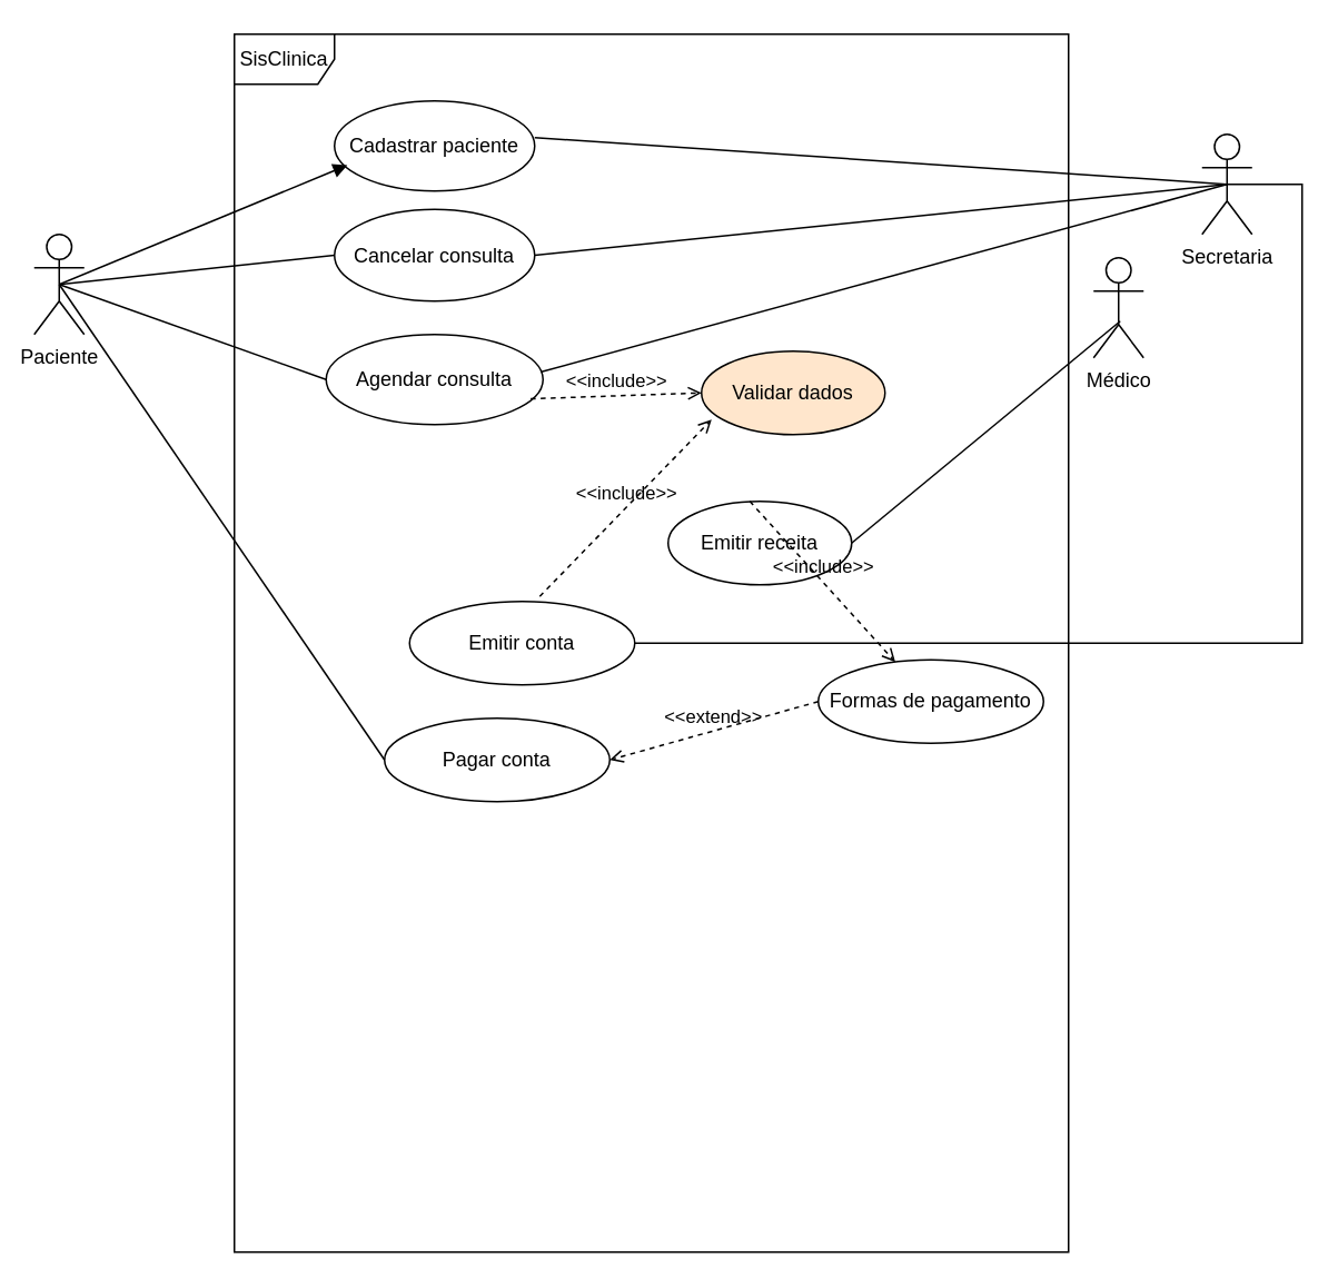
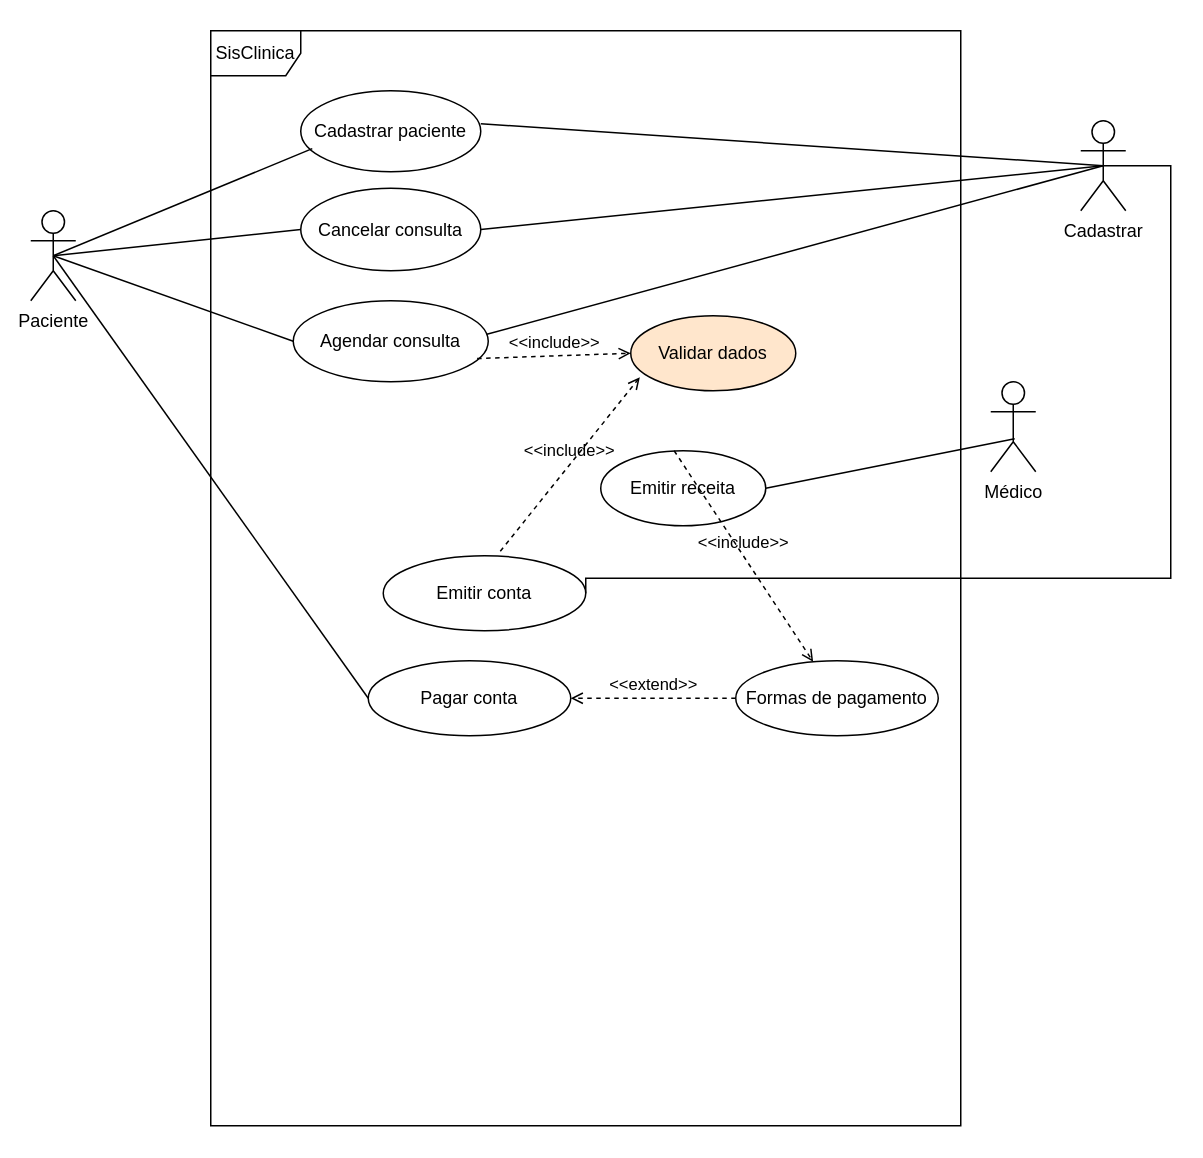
- <mxCell id="9" style="rounded=0;orthogonalLoop=1;jettySize=auto;html=1;exitX=0.5;exitY=0.5;exitDx=0;exitDy=0;exitPerimeter=0;entryX=0.064;entryY=0.714;entryDx=0;entryDy=0;entryPerimeter=0;endArrow=block;startFill=0;" edge="1" parent="1" source="2" target="8"><mxGeometry relative="1" as="geometry" /></mxCell>
+ <mxCell id="9" style="rounded=0;orthogonalLoop=1;jettySize=auto;html=1;exitX=0.5;exitY=0.5;exitDx=0;exitDy=0;exitPerimeter=0;entryX=0.064;entryY=0.714;entryDx=0;entryDy=0;entryPerimeter=0;endArrow=none;startFill=0;" edge="1" parent="1" source="2" target="8"><mxGeometry relative="1" as="geometry" /></mxCell>
- <mxCell id="6" value="Secretaria" style="shape=umlActor;verticalLabelPosition=bottom;verticalAlign=top;html=1;" vertex="1" parent="1"><mxGeometry x="720" y="80" width="30" height="60" as="geometry" /></mxCell>
+ <mxCell id="6" value="Cadastrar" style="shape=umlActor;verticalLabelPosition=bottom;verticalAlign=top;html=1;" vertex="1" parent="1"><mxGeometry x="720" y="80" width="30" height="60" as="geometry" /></mxCell>
- <mxCell id="17" value="Médico" style="shape=umlActor;verticalLabelPosition=bottom;verticalAlign=top;html=1;" vertex="1" parent="1"><mxGeometry x="655" y="154" width="30" height="60" as="geometry" /></mxCell>
+ <mxCell id="17" value="Médico" style="shape=umlActor;verticalLabelPosition=bottom;verticalAlign=top;html=1;" vertex="1" parent="1"><mxGeometry x="660" y="254" width="30" height="60" as="geometry" /></mxCell>
- <mxCell id="21" value="Emitir conta" style="ellipse;whiteSpace=wrap;html=1;" vertex="1" parent="1"><mxGeometry x="245" y="360" width="135" height="50" as="geometry" /></mxCell>
+ <mxCell id="21" value="Emitir conta" style="ellipse;whiteSpace=wrap;html=1;" vertex="1" parent="1"><mxGeometry x="255" y="370" width="135" height="50" as="geometry" /></mxCell>
- <mxCell id="25" value="Formas de pagamento" style="ellipse;whiteSpace=wrap;html=1;" vertex="1" parent="1"><mxGeometry x="490" y="395" width="135" height="50" as="geometry" /></mxCell>
+ <mxCell id="25" value="Formas de pagamento" style="ellipse;whiteSpace=wrap;html=1;" vertex="1" parent="1"><mxGeometry x="490" y="440" width="135" height="50" as="geometry" /></mxCell>
- <mxCell id="22" value="Pagar conta" style="ellipse;whiteSpace=wrap;html=1;" vertex="1" parent="1"><mxGeometry x="230" y="430" width="135" height="50" as="geometry" /></mxCell>
+ <mxCell id="22" value="Pagar conta" style="ellipse;whiteSpace=wrap;html=1;" vertex="1" parent="1"><mxGeometry x="245" y="440" width="135" height="50" as="geometry" /></mxCell>
